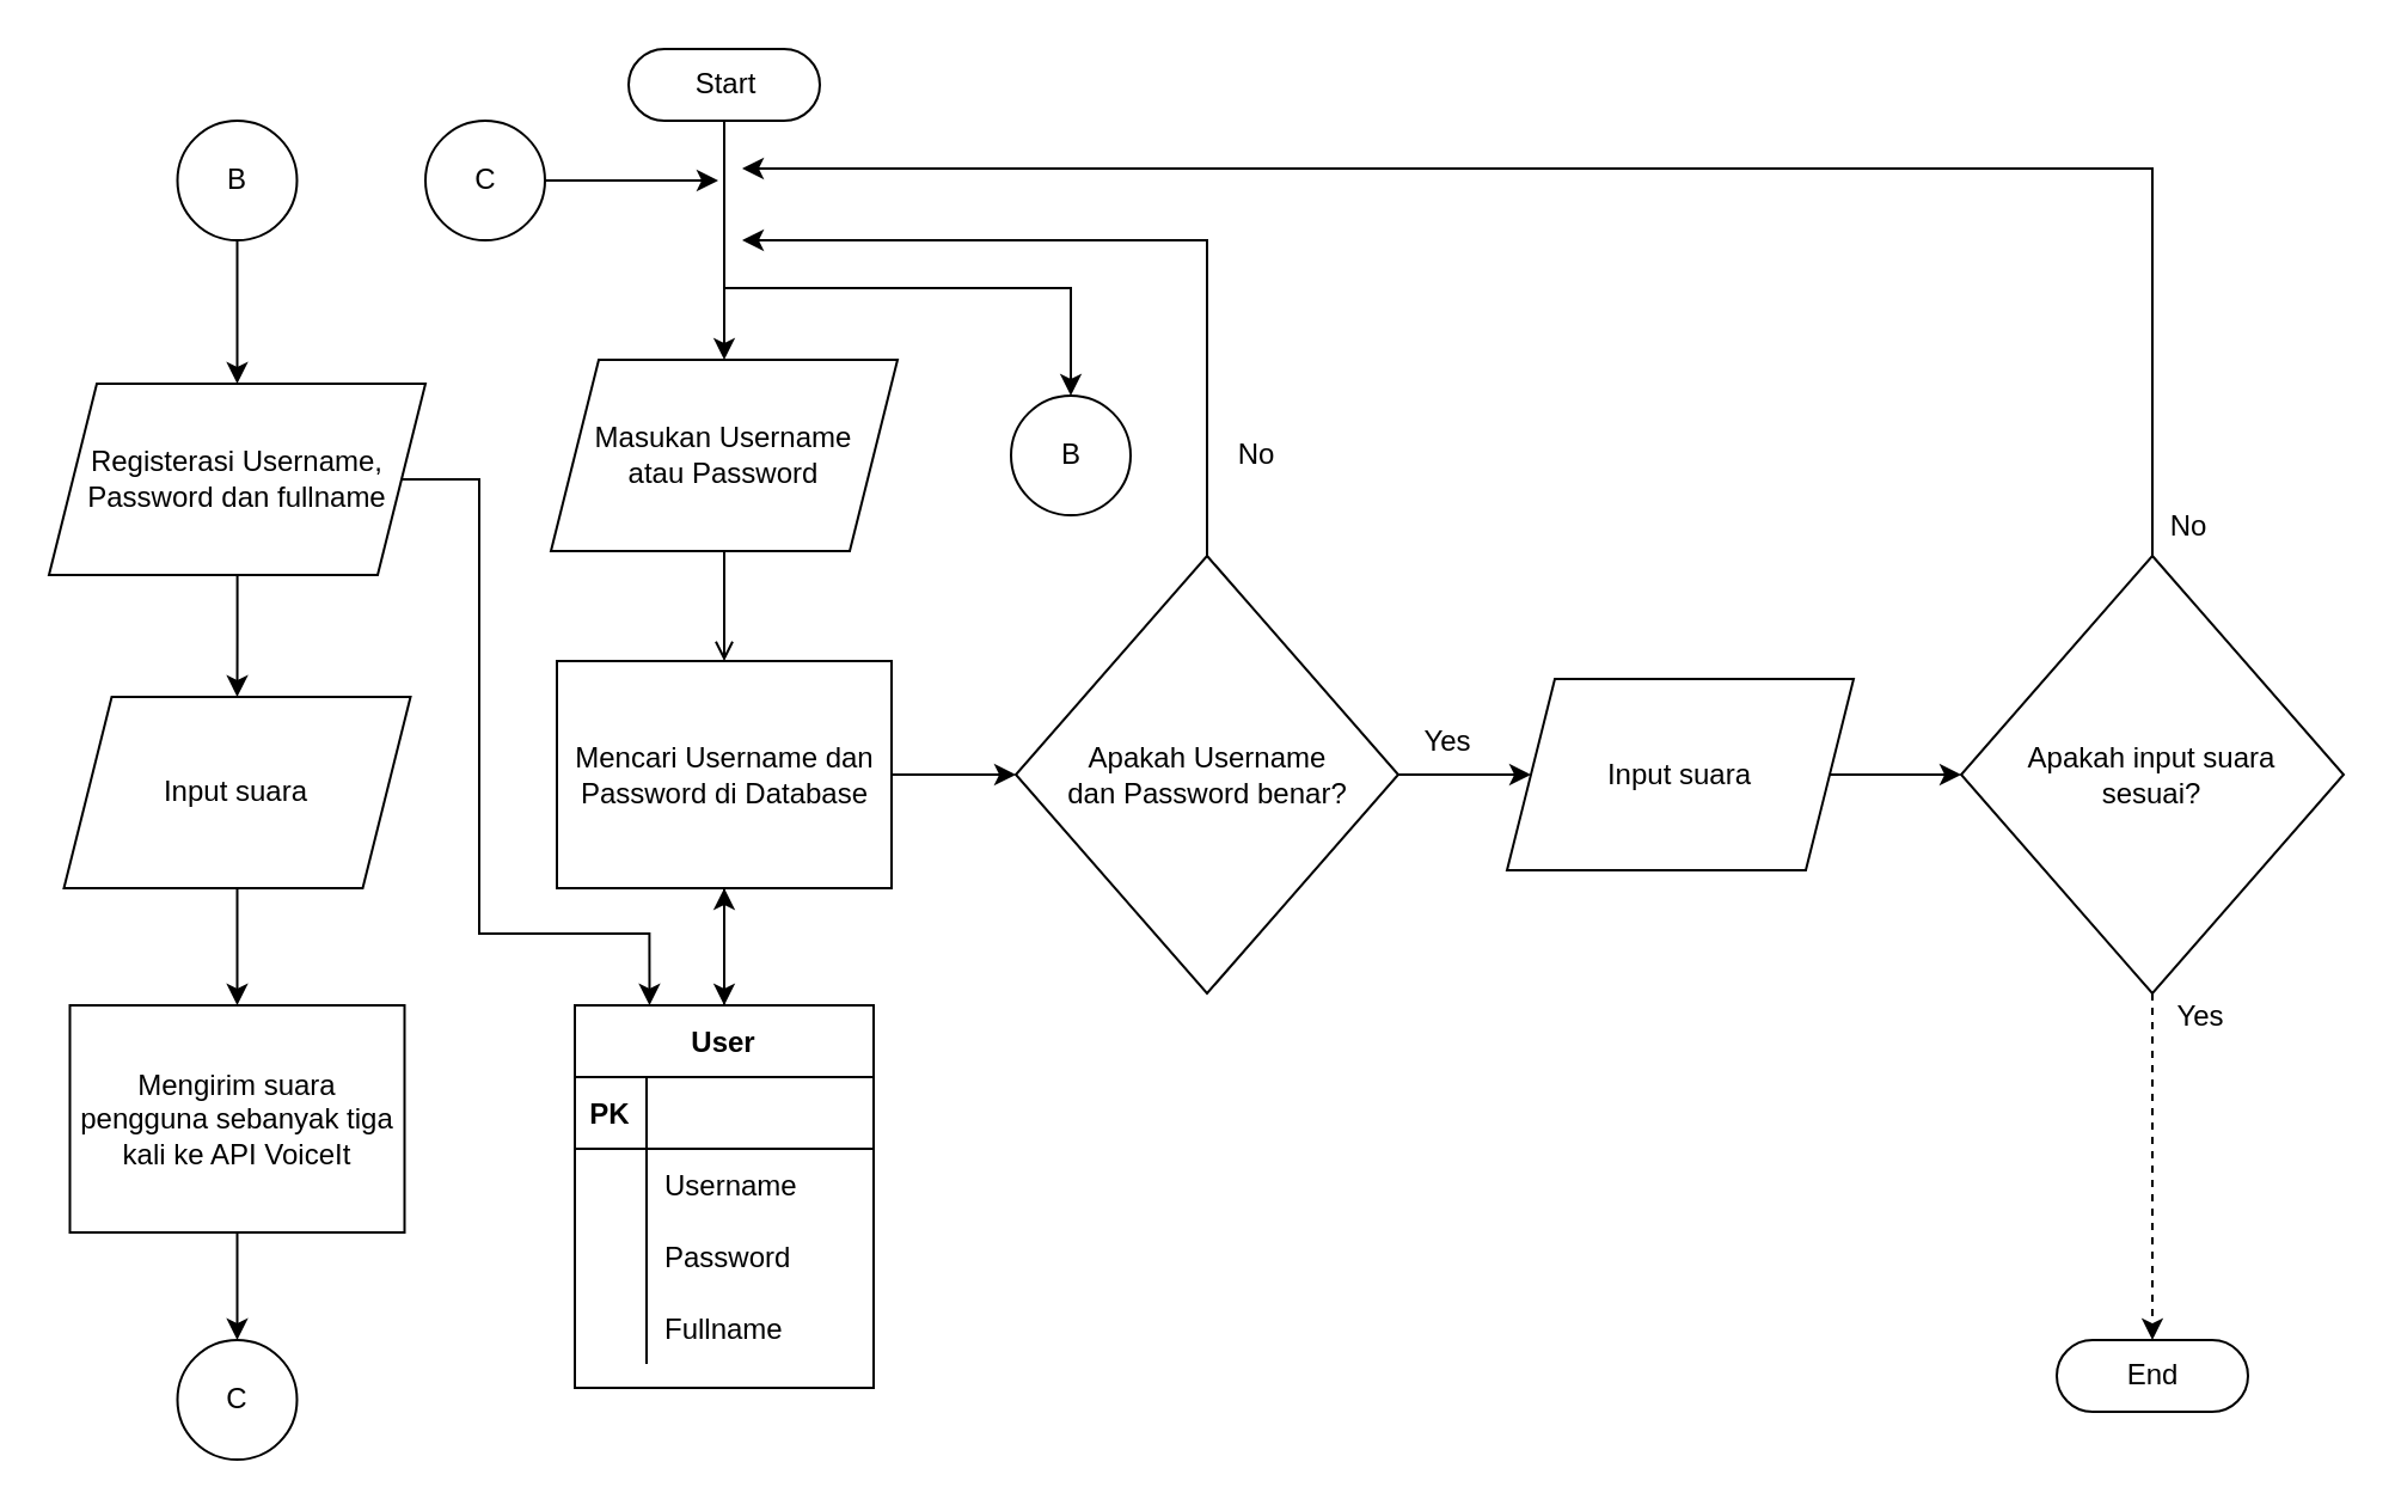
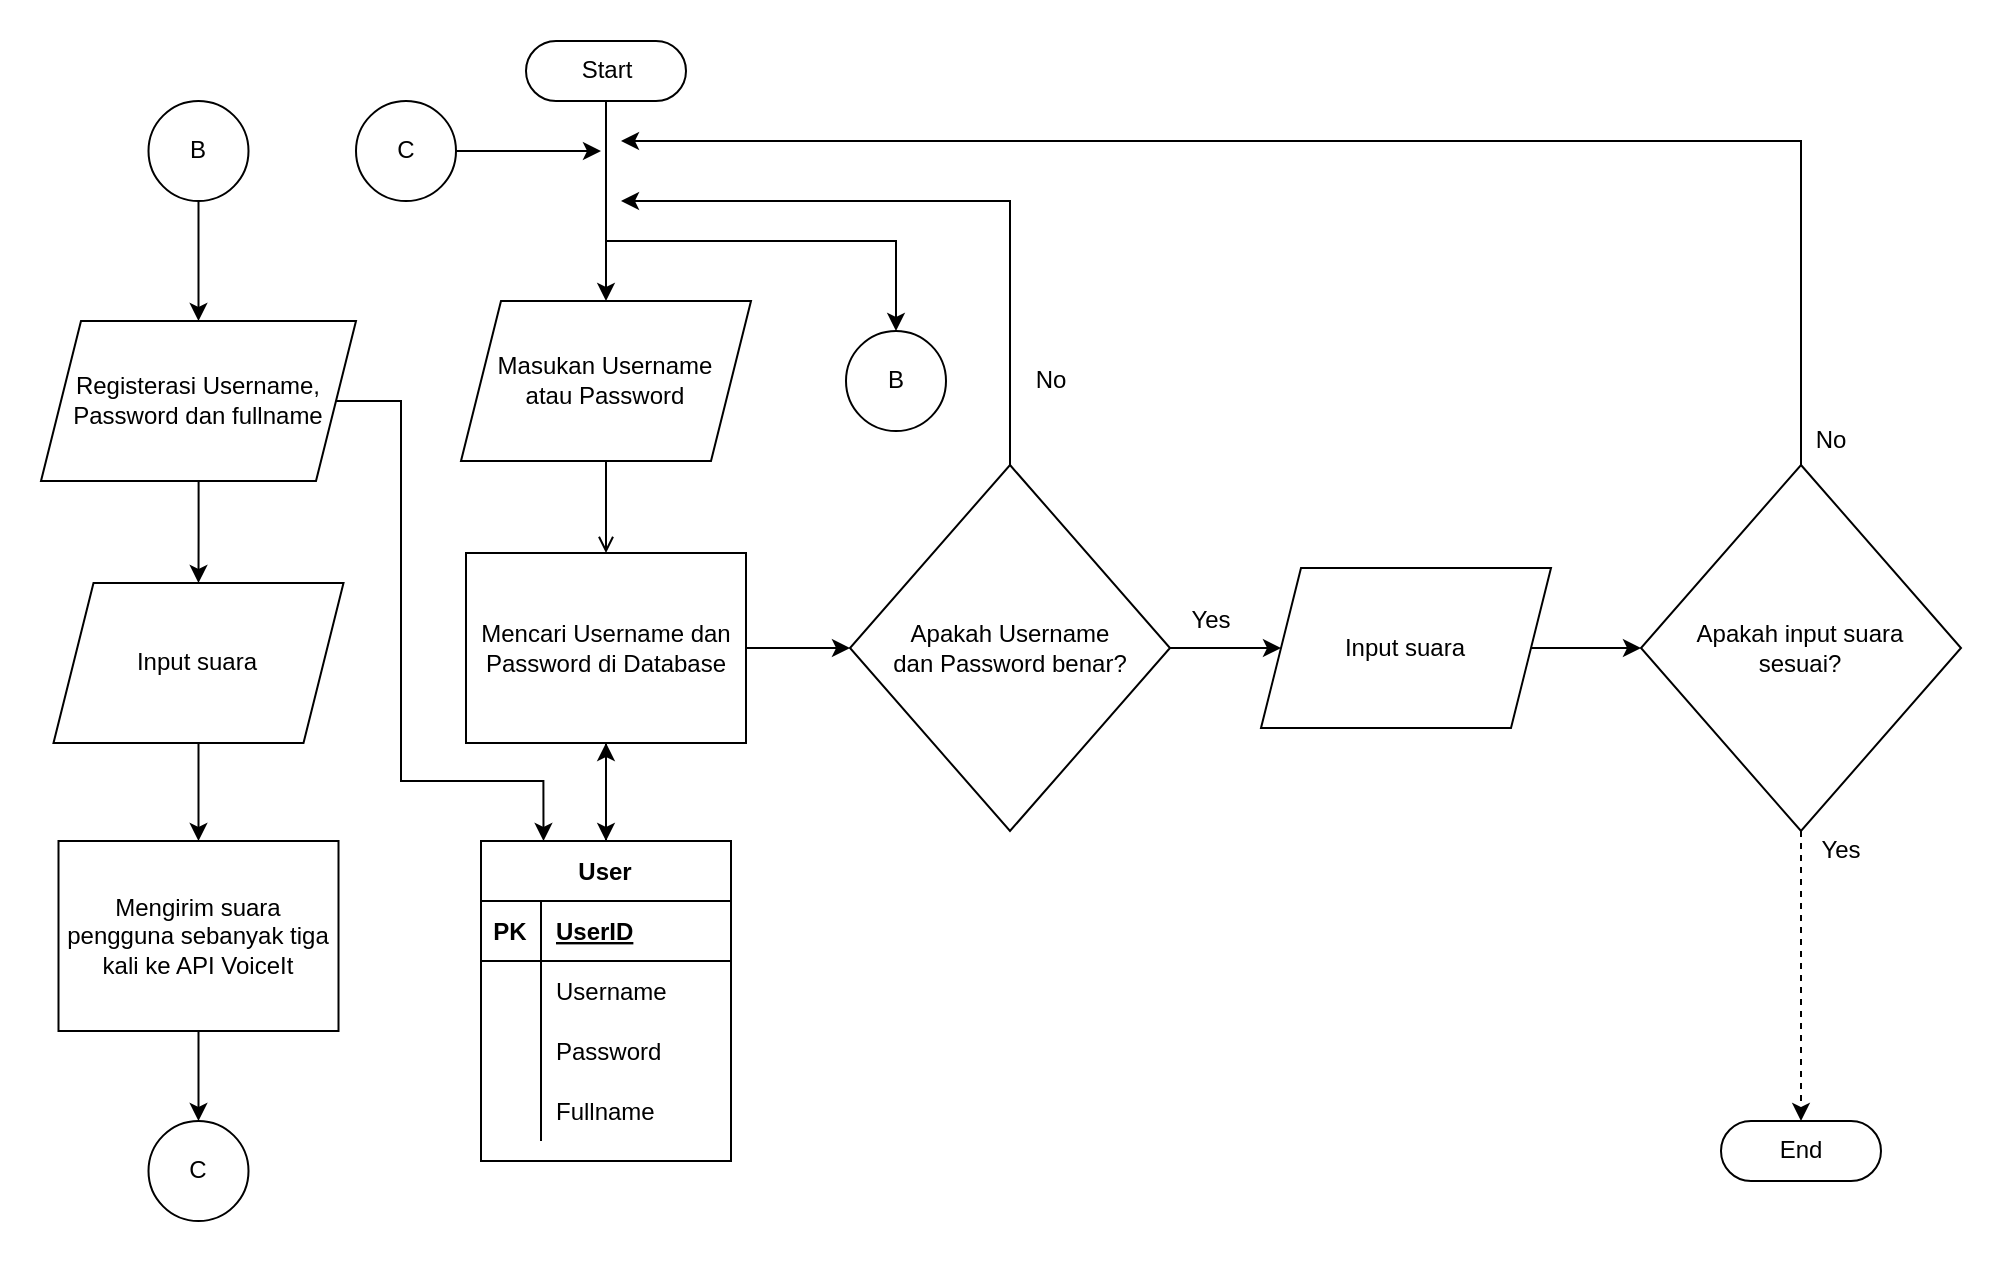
+ <mxCell id="30" value="UserID" style="shape=partialRectangle;connectable=0;fillColor=none;top=0;left=0;bottom=0;right=0;align=left;spacingLeft=6;fontStyle=5;overflow=hidden;" parent="28" vertex="1"><mxGeometry x="30" width="95" height="30" as="geometry" /></mxCell>
